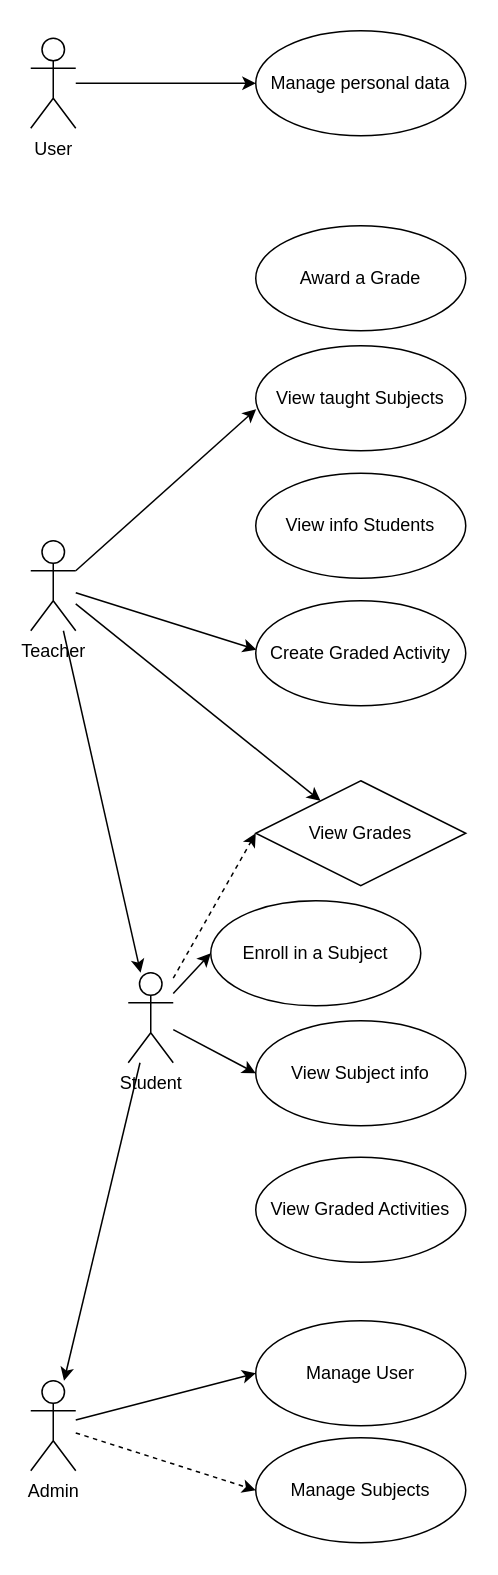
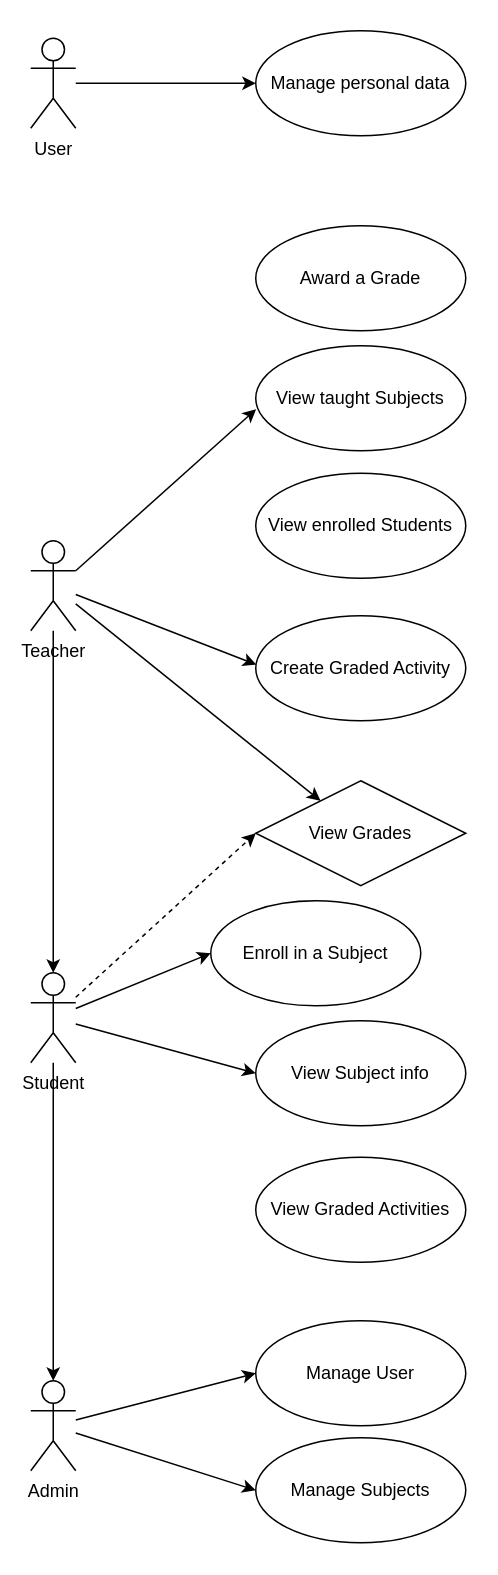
- <mxCell id="13" value="View info Students" style="ellipse;whiteSpace=wrap;html=1;" vertex="1" parent="1"><mxGeometry x="170" y="315" width="140" height="70" as="geometry" /></mxCell>
+ <mxCell id="13" value="View enrolled Students" style="ellipse;whiteSpace=wrap;html=1;" vertex="1" parent="1"><mxGeometry x="170" y="315" width="140" height="70" as="geometry" /></mxCell>
- <mxCell id="14" value="Create Graded Activity" style="ellipse;whiteSpace=wrap;html=1;" vertex="1" parent="1"><mxGeometry x="170" y="400" width="140" height="70" as="geometry" /></mxCell>
+ <mxCell id="14" value="Create Graded Activity" style="ellipse;whiteSpace=wrap;html=1;" vertex="1" parent="1"><mxGeometry x="170" y="410" width="140" height="70" as="geometry" /></mxCell>
- <mxCell id="3" value="Student" style="shape=umlActor;verticalLabelPosition=bottom;verticalAlign=top;html=1;" vertex="1" parent="1"><mxGeometry x="85" y="648" width="30" height="60" as="geometry" /></mxCell>
+ <mxCell id="3" value="Student" style="shape=umlActor;verticalLabelPosition=bottom;verticalAlign=top;html=1;" vertex="1" parent="1"><mxGeometry x="20" y="648" width="30" height="60" as="geometry" /></mxCell>
- <mxCell id="24" value="" style="endArrow=classic;html=1;rounded=0;entryX=0;entryY=0.5;entryDx=0;entryDy=0;dashed=1;" edge="1" parent="1" source="5" target="10"><mxGeometry width="50" height="50" relative="1" as="geometry"><mxPoint x="60" y="956" as="sourcePoint" /><mxPoint x="180" y="925" as="targetPoint" /></mxGeometry></mxCell>
+ <mxCell id="24" value="" style="endArrow=classic;html=1;rounded=0;entryX=0;entryY=0.5;entryDx=0;entryDy=0;" edge="1" parent="1" source="5" target="10"><mxGeometry width="50" height="50" relative="1" as="geometry"><mxPoint x="60" y="956" as="sourcePoint" /><mxPoint x="180" y="925" as="targetPoint" /></mxGeometry></mxCell>
